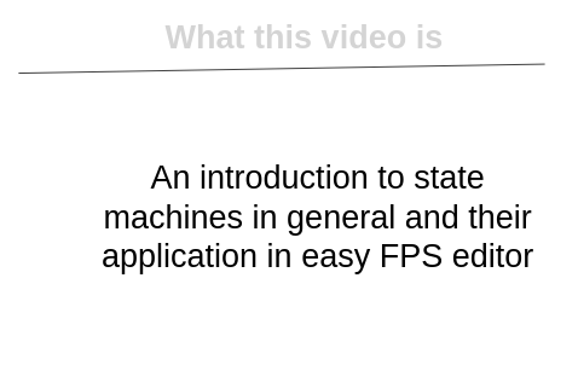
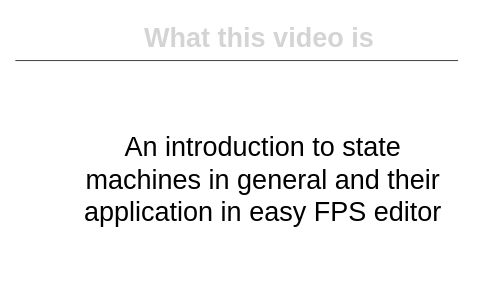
- <mxCell id="2" value="&lt;h2 style=&quot;color: rgb(212, 212, 212); line-height: 19px; font-size: 36px;&quot;&gt;What this video is&lt;/h2&gt;" style="text;html=1;strokeColor=none;fillColor=none;align=center;verticalAlign=middle;whiteSpace=wrap;rounded=0;" parent="1" vertex="1"><mxGeometry x="70" y="10" width="530" height="60" as="geometry" /></mxCell>
+ <mxCell id="2" value="&lt;h2 style=&quot;color: rgb(212, 212, 212); line-height: 19px; font-size: 36px;&quot;&gt;What this video is&lt;/h2&gt;" style="text;html=1;strokeColor=none;fillColor=none;align=center;verticalAlign=middle;whiteSpace=wrap;rounded=0;" parent="1" vertex="1"><mxGeometry x="80" width="530" height="60" as="geometry" y="20" /></mxCell>
